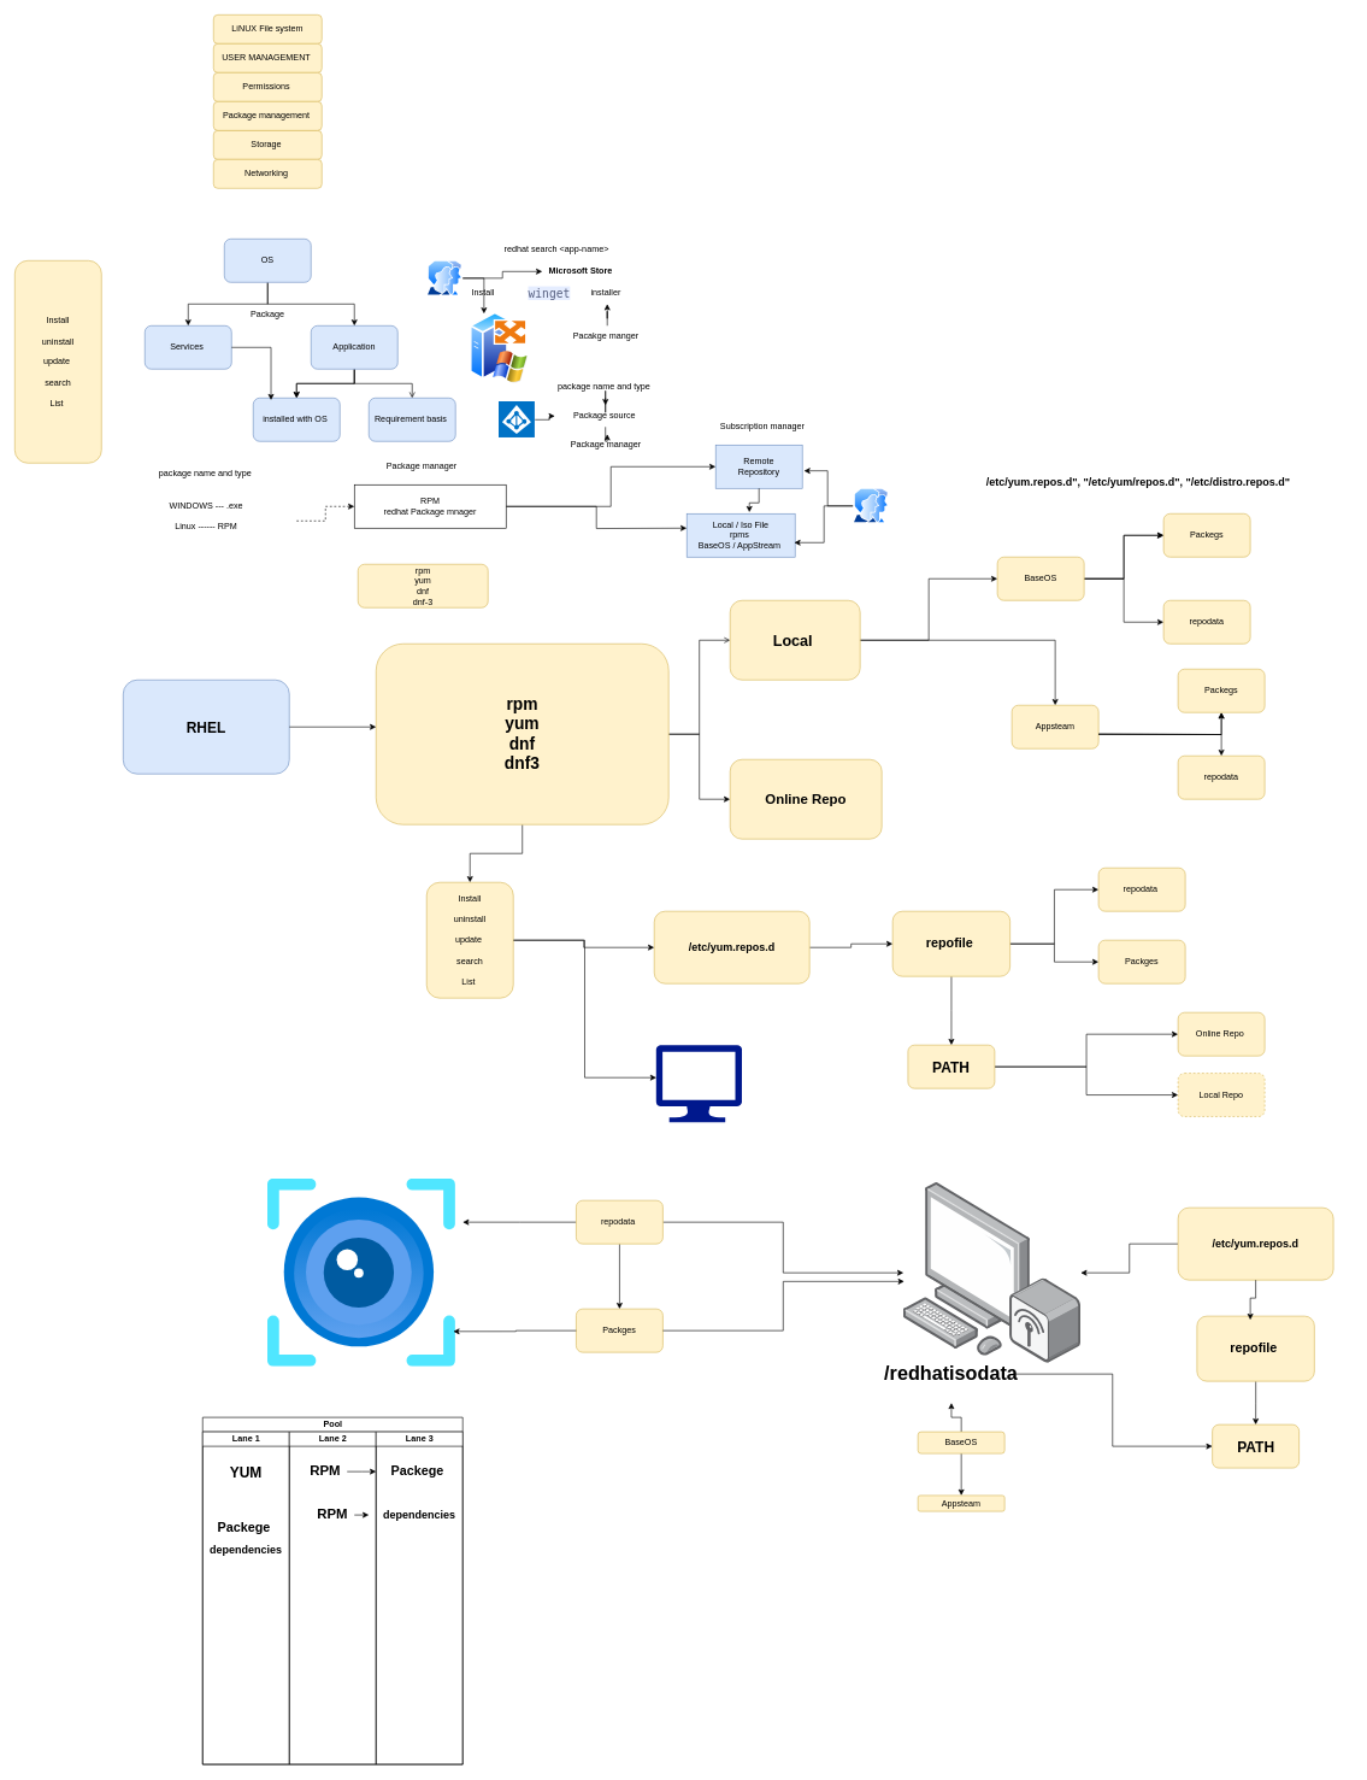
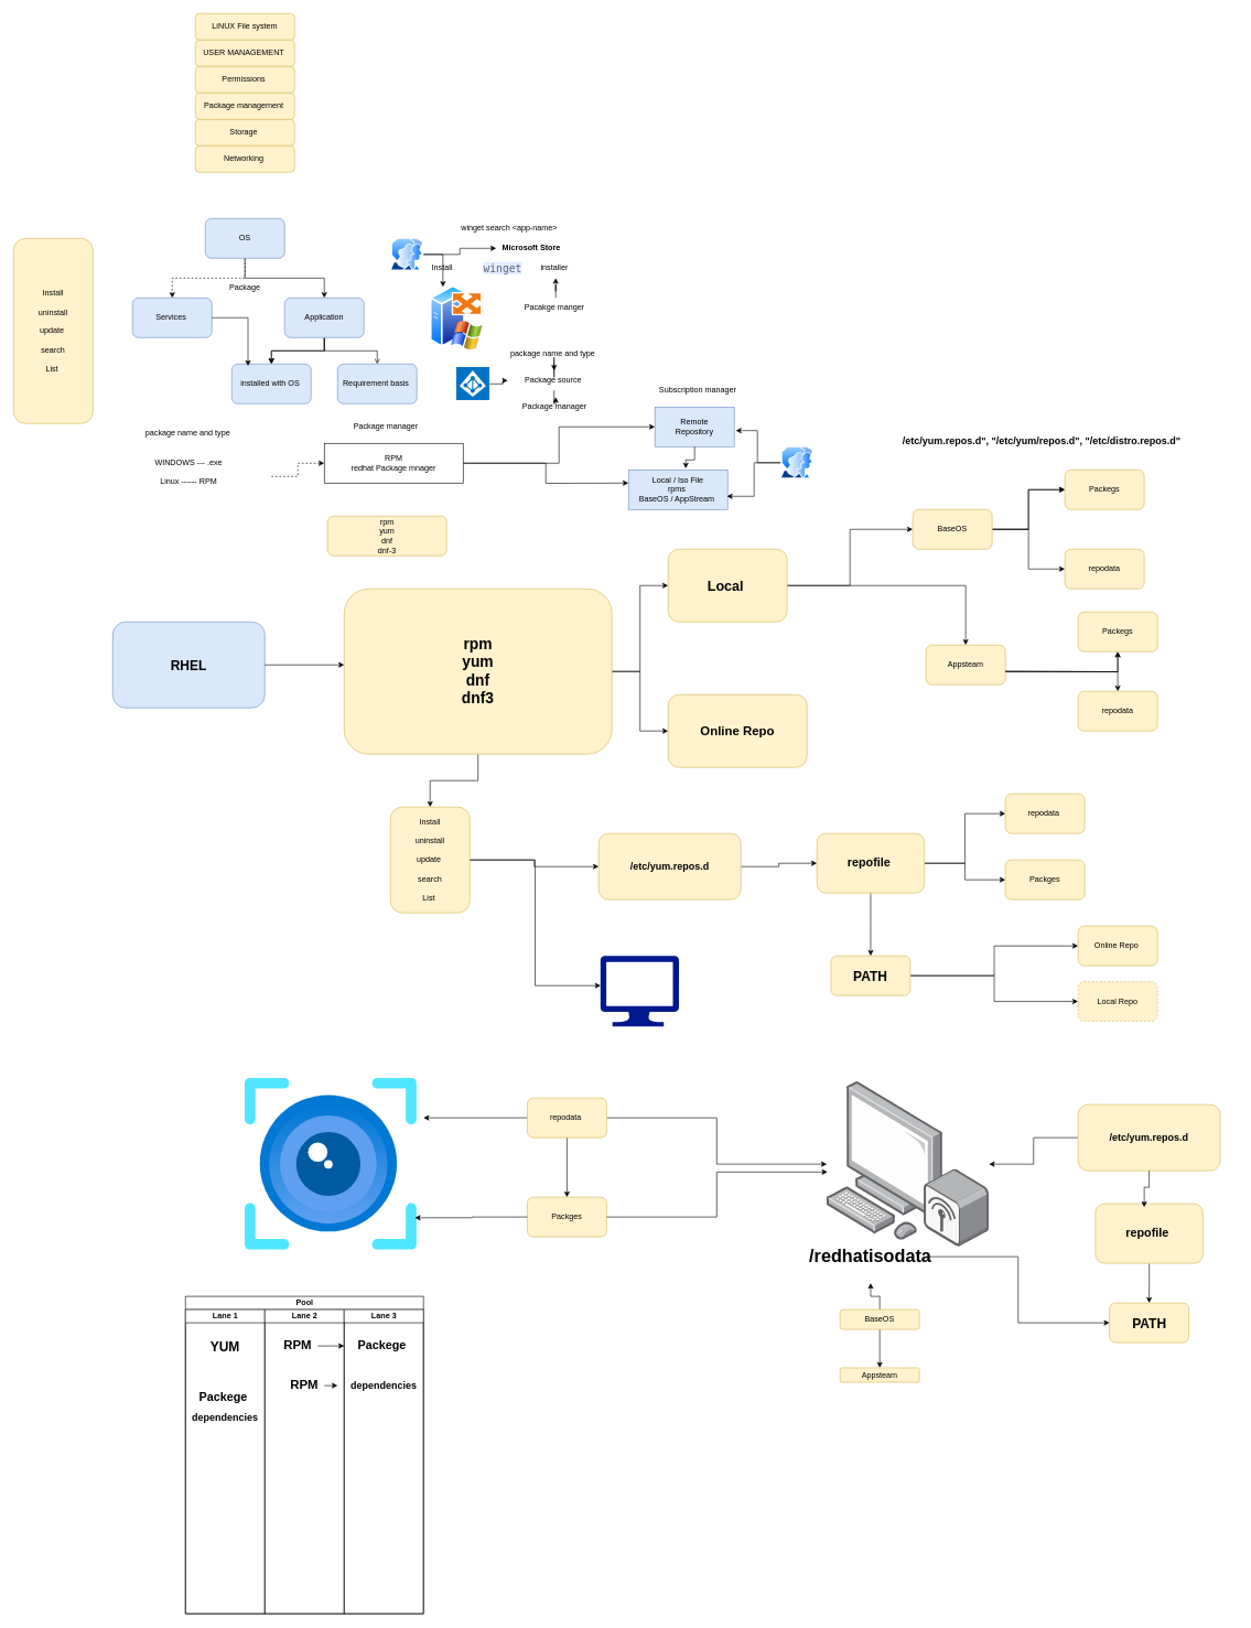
- <mxCell id="37" value="redhat search &amp;lt;app-name&amp;gt;" style="text;html=1;align=center;verticalAlign=middle;whiteSpace=wrap;rounded=0;" parent="1" vertex="1"><mxGeometry x="670" y="330" width="200" height="30" as="geometry" /></mxCell>
+ <mxCell id="37" value="winget search &amp;lt;app-name&amp;gt;" style="text;html=1;align=center;verticalAlign=middle;whiteSpace=wrap;rounded=0;" parent="1" vertex="1"><mxGeometry x="670" y="330" width="200" height="30" as="geometry" /></mxCell>
- <mxCell id="8" value="" style="edgeStyle=orthogonalEdgeStyle;rounded=0;orthogonalLoop=1;jettySize=auto;html=1;" parent="1" source="10" target="11" edge="1"><mxGeometry relative="1" as="geometry" /></mxCell>
+ <mxCell id="8" value="" style="edgeStyle=orthogonalEdgeStyle;rounded=0;orthogonalLoop=1;jettySize=auto;html=1;dashed=1;" parent="1" source="10" target="11" edge="1"><mxGeometry relative="1" as="geometry" /></mxCell>
- <mxCell id="54" value="" style="edgeStyle=orthogonalEdgeStyle;rounded=0;orthogonalLoop=1;jettySize=auto;html=1;endArrow=open;" edge="1" parent="1" source="57" target="62"><mxGeometry relative="1" as="geometry" /></mxCell>
+ <mxCell id="54" value="" style="edgeStyle=orthogonalEdgeStyle;rounded=0;orthogonalLoop=1;jettySize=auto;html=1;" edge="1" parent="1" source="57" target="62"><mxGeometry relative="1" as="geometry" /></mxCell>
